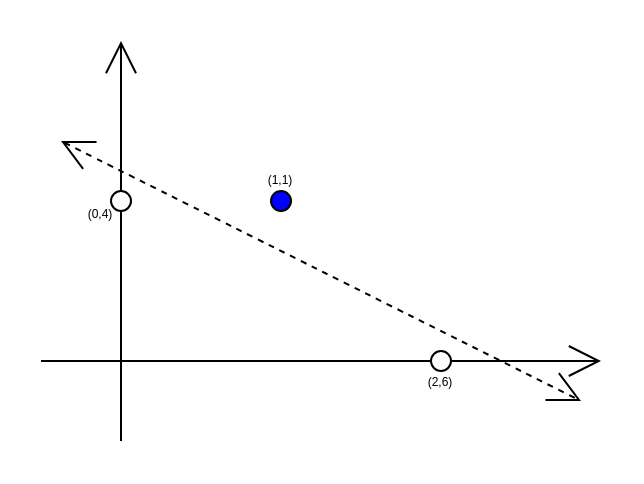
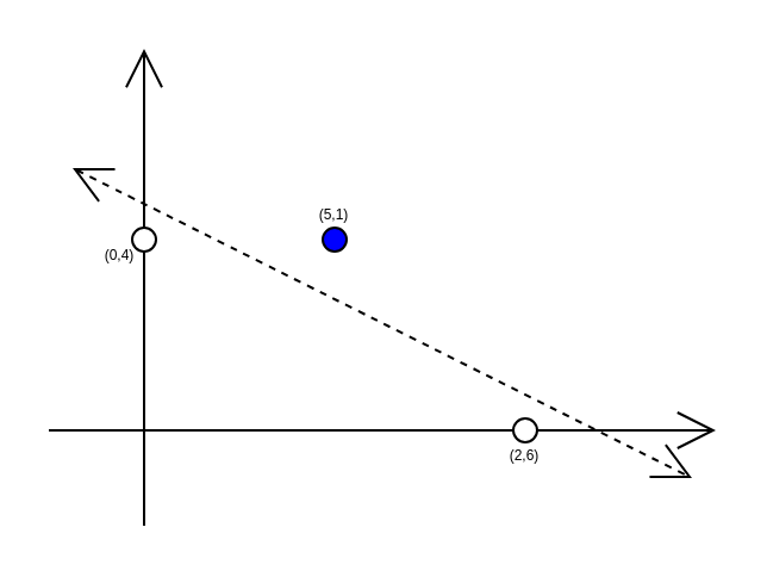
- <mxCell id="10" value="&lt;font style=&quot;font-size: 6px;&quot;&gt;(1,1)&lt;/font&gt;" style="text;strokeColor=none;fillColor=none;html=1;align=center;verticalAlign=middle;whiteSpace=wrap;rounded=0;hachureGap=4;" vertex="1" parent="1"><mxGeometry x="130" y="83" width="20" height="10" as="geometry" /></mxCell>
+ <mxCell id="10" value="&lt;font style=&quot;font-size: 6px;&quot;&gt;(5,1)&lt;/font&gt;" style="text;strokeColor=none;fillColor=none;html=1;align=center;verticalAlign=middle;whiteSpace=wrap;rounded=0;hachureGap=4;" vertex="1" parent="1"><mxGeometry x="130" y="83" width="20" height="10" as="geometry" /></mxCell>
